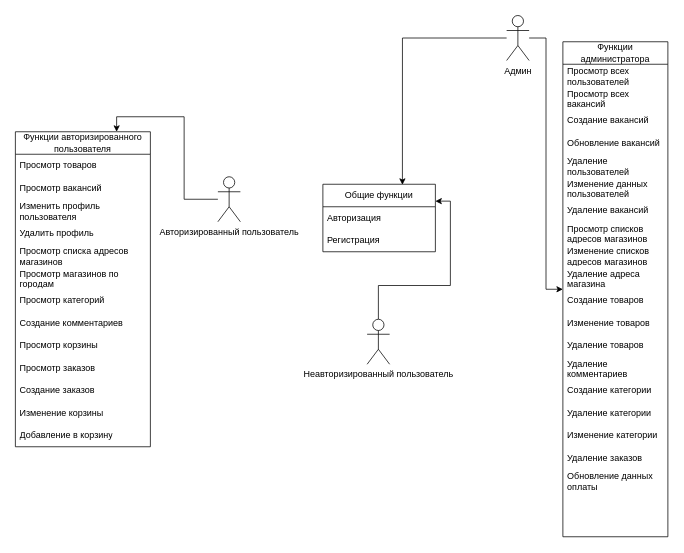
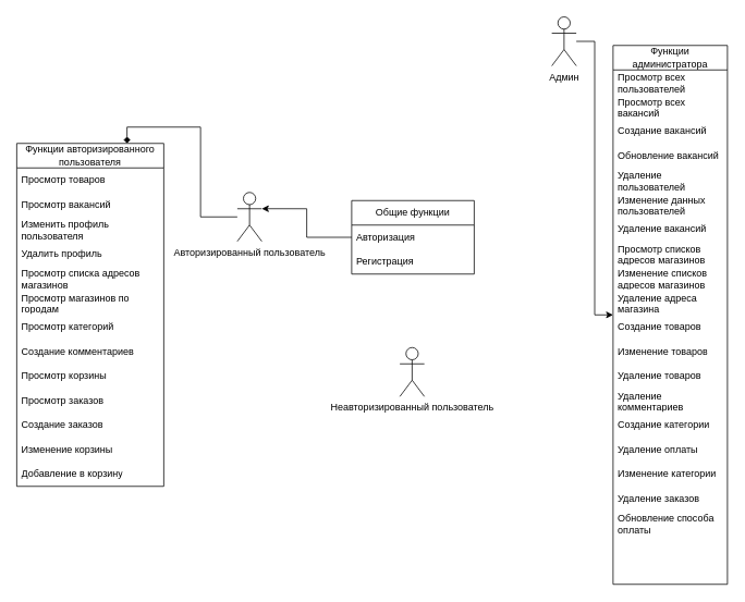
- <mxCell id="2" style="edgeStyle=orthogonalEdgeStyle;rounded=0;orthogonalLoop=1;jettySize=auto;html=1;entryX=0.707;entryY=0.008;entryDx=0;entryDy=0;entryPerimeter=0;" edge="1" parent="1" source="4" target="6"><mxGeometry relative="1" as="geometry" /></mxCell>
- <mxCell id="23" style="edgeStyle=orthogonalEdgeStyle;rounded=0;orthogonalLoop=1;jettySize=auto;html=1;entryX=0.75;entryY=0;entryDx=0;entryDy=0;" edge="1" parent="1" source="24" target="9"><mxGeometry relative="1" as="geometry" /></mxCell>
+ <mxCell id="23" style="edgeStyle=orthogonalEdgeStyle;rounded=0;orthogonalLoop=1;jettySize=auto;html=1;entryX=0.75;entryY=0;entryDx=0;entryDy=0;endArrow=diamond;" edge="1" parent="1" source="24" target="9"><mxGeometry relative="1" as="geometry" /></mxCell>
+ <mxCell id="5" style="edgeStyle=orthogonalEdgeStyle;rounded=0;orthogonalLoop=1;jettySize=auto;html=1;entryX=1;entryY=0.333;entryDx=0;entryDy=0;entryPerimeter=0;" edge="1" parent="1" source="6" target="24"><mxGeometry relative="1" as="geometry" /></mxCell>
- <mxCell id="47" style="edgeStyle=orthogonalEdgeStyle;rounded=0;orthogonalLoop=1;jettySize=auto;html=1;entryX=1;entryY=0.25;entryDx=0;entryDy=0;" edge="1" parent="1" source="48" target="6"><mxGeometry relative="1" as="geometry" /></mxCell>
- <mxCell id="41" value="Удаление категории" style="text;strokeColor=none;fillColor=none;align=left;verticalAlign=middle;spacingLeft=4;spacingRight=4;overflow=hidden;points=[[0,0.5],[1,0.5]];portConstraint=eastwest;rotatable=0;whiteSpace=wrap;html=1;" vertex="1" parent="25"><mxGeometry y="480" width="140" height="30" as="geometry" /></mxCell>
+ <mxCell id="41" value="Удаление оплаты" style="text;strokeColor=none;fillColor=none;align=left;verticalAlign=middle;spacingLeft=4;spacingRight=4;overflow=hidden;points=[[0,0.5],[1,0.5]];portConstraint=eastwest;rotatable=0;whiteSpace=wrap;html=1;" vertex="1" parent="25"><mxGeometry y="480" width="140" height="30" as="geometry" /></mxCell>
- <mxCell id="44" value="Обновление данных оплаты" style="text;strokeColor=none;fillColor=none;align=left;verticalAlign=middle;spacingLeft=4;spacingRight=4;overflow=hidden;points=[[0,0.5],[1,0.5]];portConstraint=eastwest;rotatable=0;whiteSpace=wrap;html=1;" vertex="1" parent="25"><mxGeometry y="570" width="140" height="30" as="geometry" /></mxCell>
+ <mxCell id="44" value="Обновление способа оплаты" style="text;strokeColor=none;fillColor=none;align=left;verticalAlign=middle;spacingLeft=4;spacingRight=4;overflow=hidden;points=[[0,0.5],[1,0.5]];portConstraint=eastwest;rotatable=0;whiteSpace=wrap;html=1;" vertex="1" parent="25"><mxGeometry y="570" width="140" height="30" as="geometry" /></mxCell>
